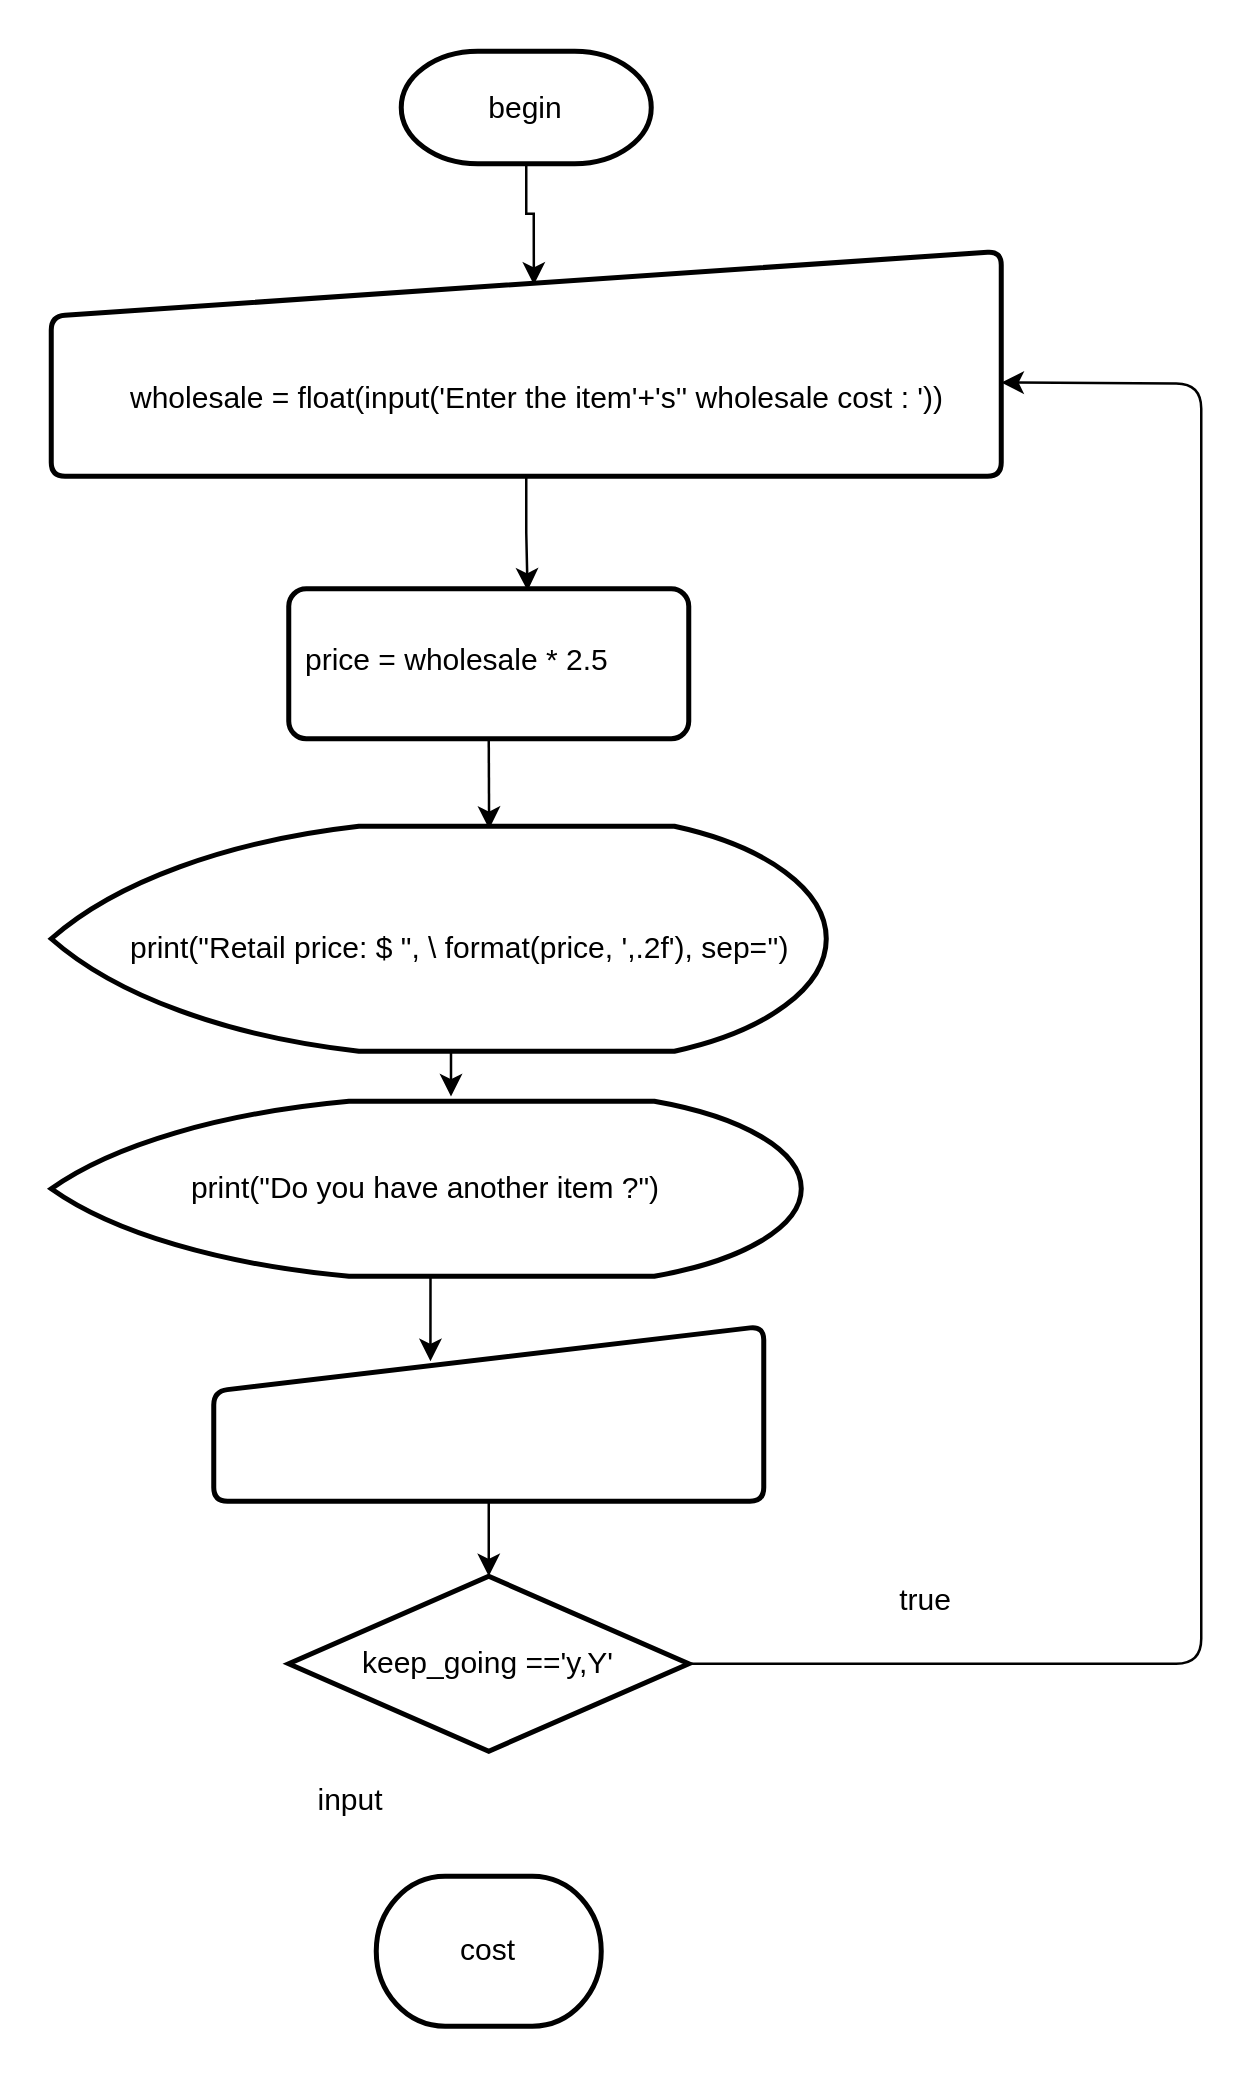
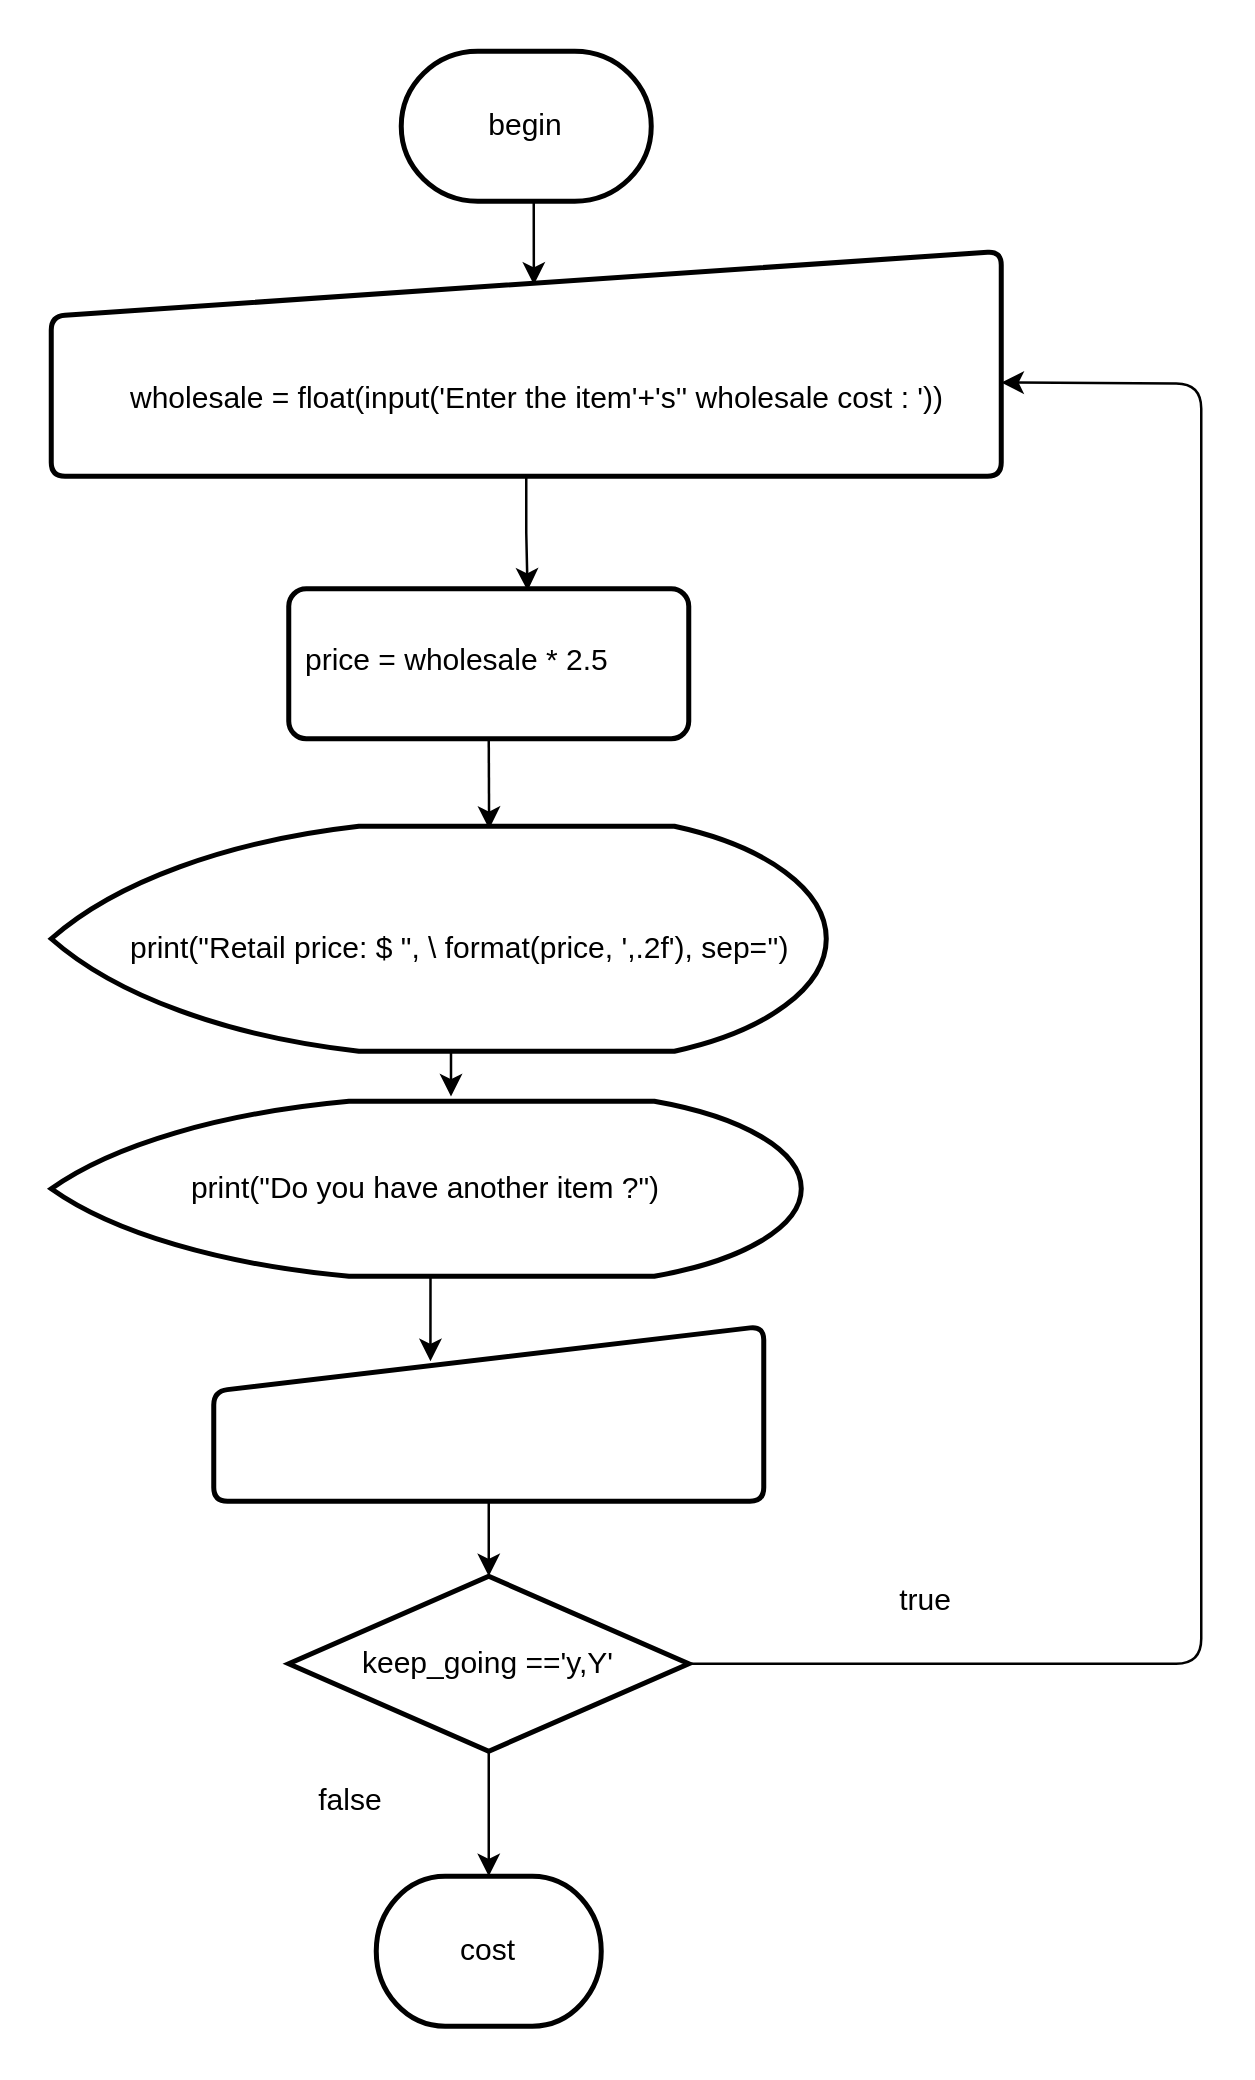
- <mxCell id="3" value="begin" style="strokeWidth=2;html=1;shape=mxgraph.flowchart.terminator;whiteSpace=wrap;" vertex="1" parent="1"><mxGeometry x="160" y="20" width="100" height="45" as="geometry" /></mxCell>
+ <mxCell id="3" value="begin" style="strokeWidth=2;html=1;shape=mxgraph.flowchart.terminator;whiteSpace=wrap;" vertex="1" parent="1"><mxGeometry x="160" y="20" width="100" height="60" as="geometry" /></mxCell>
- <mxCell id="21" value="input" style="text;html=1;strokeColor=none;fillColor=none;align=center;verticalAlign=middle;whiteSpace=wrap;rounded=0;" vertex="1" parent="1"><mxGeometry x="120" y="710" width="40" height="20" as="geometry" /></mxCell>
+ <mxCell id="21" value="false" style="text;html=1;strokeColor=none;fillColor=none;align=center;verticalAlign=middle;whiteSpace=wrap;rounded=0;" vertex="1" parent="1"><mxGeometry x="120" y="710" width="40" height="20" as="geometry" /></mxCell>
+ <mxCell id="20" value="" style="endArrow=classic;html=1;exitX=0.5;exitY=1;exitDx=0;exitDy=0;exitPerimeter=0;entryX=0.5;entryY=0;entryDx=0;entryDy=0;entryPerimeter=0;" edge="1" parent="1" source="17" target="19"><mxGeometry width="50" height="50" relative="1" as="geometry"><mxPoint x="20" y="880" as="sourcePoint" /><mxPoint x="70" y="830" as="targetPoint" /></mxGeometry></mxCell>
